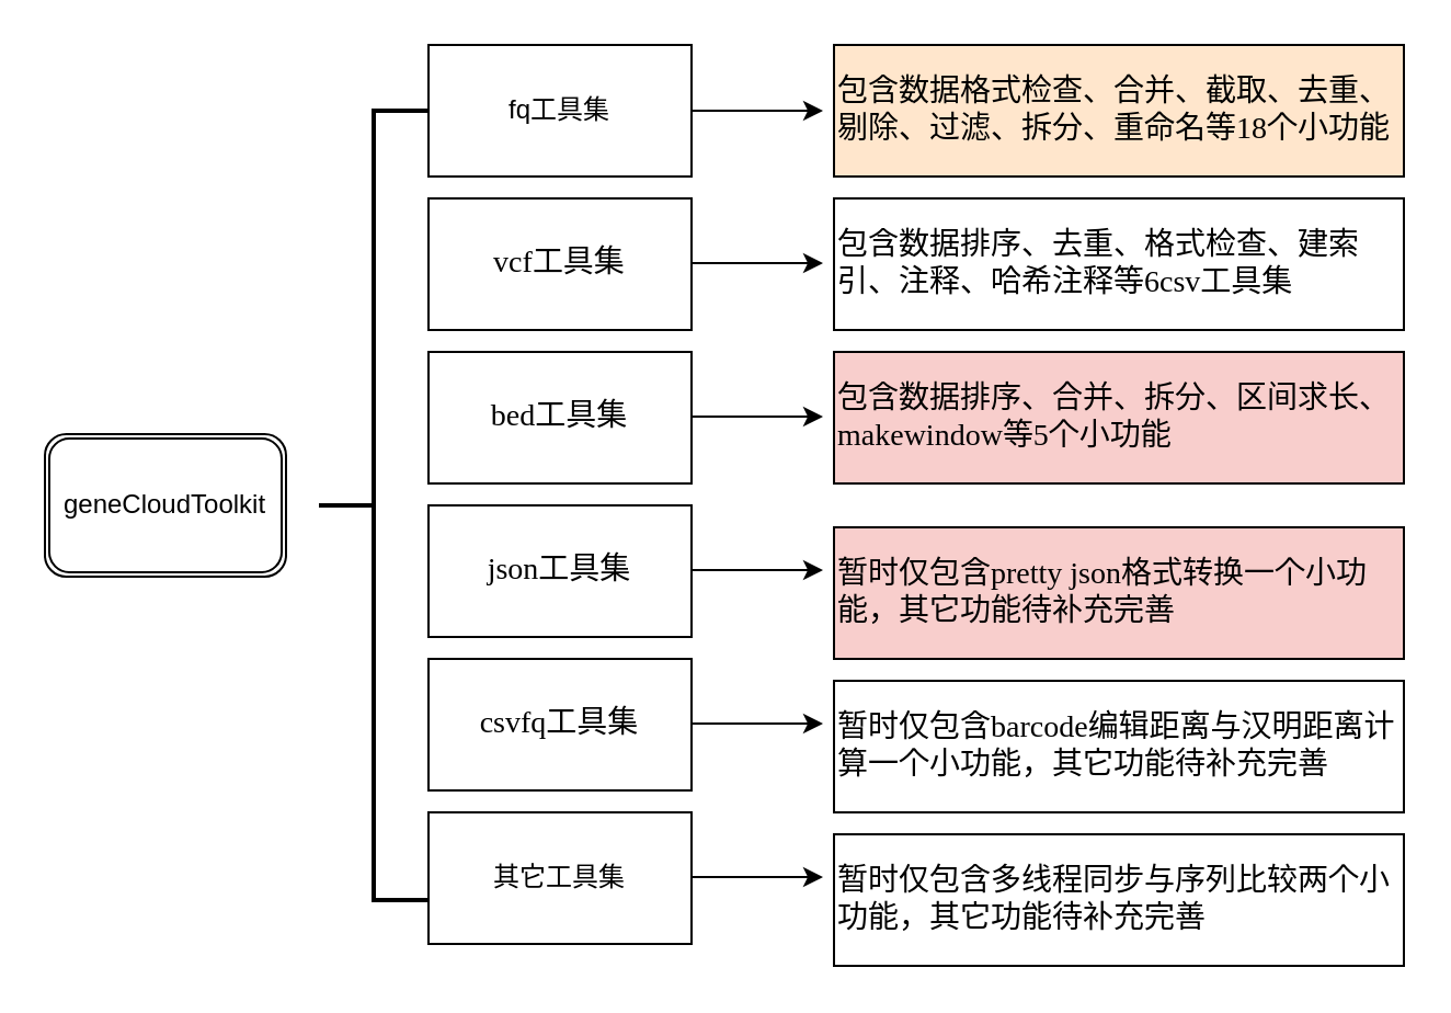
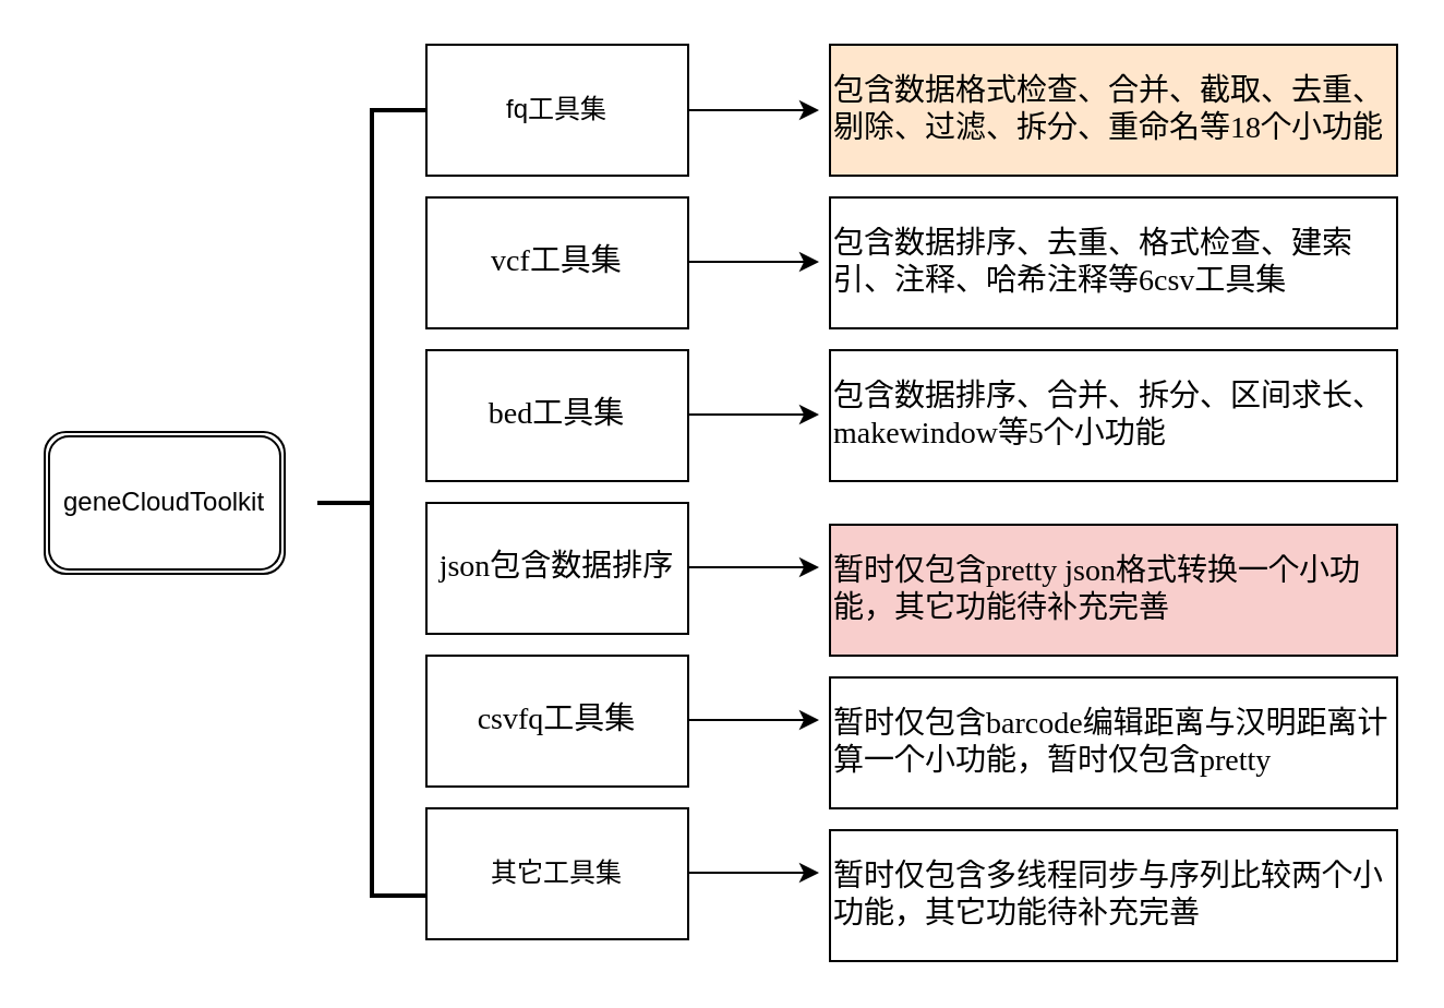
- <mxCell id="18" value="&lt;p class=&quot;MsoNormal&quot;&gt;&lt;span style=&quot;font-family: 微软雅黑; font-size: 10.5pt;&quot;&gt;&lt;font face=&quot;微软雅黑&quot;&gt;包含数据排序、合并、拆分、区间求长、makewindow&lt;/font&gt;&lt;font face=&quot;微软雅黑&quot;&gt;等5个小功能&lt;/font&gt;&lt;/span&gt;&lt;/p&gt;" style="rounded=0;whiteSpace=wrap;html=1;align=left;fillColor=#f8cecc;" parent="1" vertex="1"><mxGeometry x="380" y="160" width="260" height="60" as="geometry" /></mxCell>
+ <mxCell id="18" value="&lt;p class=&quot;MsoNormal&quot;&gt;&lt;span style=&quot;font-family: 微软雅黑; font-size: 10.5pt;&quot;&gt;&lt;font face=&quot;微软雅黑&quot;&gt;包含数据排序、合并、拆分、区间求长、makewindow&lt;/font&gt;&lt;font face=&quot;微软雅黑&quot;&gt;等5个小功能&lt;/font&gt;&lt;/span&gt;&lt;/p&gt;" style="rounded=0;whiteSpace=wrap;html=1;align=left;" parent="1" vertex="1"><mxGeometry x="380" y="160" width="260" height="60" as="geometry" /></mxCell>
- <mxCell id="6" value="&lt;p class=&quot;MsoNormal&quot;&gt;&lt;span style=&quot;font-family: 微软雅黑; font-size: 10.5pt;&quot;&gt;&lt;font face=&quot;Tahoma&quot;&gt;json&lt;/font&gt;&lt;font face=&quot;微软雅黑&quot;&gt;工具集&lt;/font&gt;&lt;/span&gt;&lt;/p&gt;" style="rounded=0;whiteSpace=wrap;html=1;" parent="1" vertex="1"><mxGeometry x="195" y="230" width="120" height="60" as="geometry" /></mxCell>
+ <mxCell id="6" value="&lt;p class=&quot;MsoNormal&quot;&gt;&lt;span style=&quot;font-family: 微软雅黑; font-size: 10.5pt;&quot;&gt;&lt;font face=&quot;Tahoma&quot;&gt;json&lt;/font&gt;&lt;font face=&quot;微软雅黑&quot;&gt;包含数据排序&lt;/font&gt;&lt;/span&gt;&lt;/p&gt;" style="rounded=0;whiteSpace=wrap;html=1;" parent="1" vertex="1"><mxGeometry x="195" y="230" width="120" height="60" as="geometry" /></mxCell>
- <mxCell id="20" value="&lt;p class=&quot;MsoNormal&quot;&gt;&lt;span style=&quot;font-size: 10.5pt;&quot;&gt;&lt;font style=&quot;font-family: 微软雅黑;&quot; face=&quot;微软雅黑&quot;&gt;暂时仅包含&lt;/font&gt;&lt;font face=&quot;Tahoma&quot; style=&quot;&quot;&gt;barcode&lt;/font&gt;&lt;/span&gt;&lt;span style=&quot;font-family: 微软雅黑; font-size: 10.5pt; background-color: initial;&quot;&gt;编辑距离与汉明距离计算&lt;/span&gt;&lt;font style=&quot;background-color: initial; font-family: 微软雅黑; font-size: 10.5pt;&quot; face=&quot;微软雅黑&quot;&gt;一个小&lt;/font&gt;&lt;span style=&quot;background-color: initial; font-family: 微软雅黑; font-size: 10.5pt;&quot;&gt;功能，其它功能待补充完善&lt;/span&gt;&lt;/p&gt;" style="rounded=0;whiteSpace=wrap;html=1;align=left;" parent="1" vertex="1"><mxGeometry x="380" y="310" width="260" height="60" as="geometry" /></mxCell>
+ <mxCell id="20" value="&lt;p class=&quot;MsoNormal&quot;&gt;&lt;span style=&quot;font-size: 10.5pt;&quot;&gt;&lt;font style=&quot;font-family: 微软雅黑;&quot; face=&quot;微软雅黑&quot;&gt;暂时仅包含&lt;/font&gt;&lt;font face=&quot;Tahoma&quot; style=&quot;&quot;&gt;barcode&lt;/font&gt;&lt;/span&gt;&lt;span style=&quot;font-family: 微软雅黑; font-size: 10.5pt; background-color: initial;&quot;&gt;编辑距离与汉明距离计算&lt;/span&gt;&lt;font style=&quot;background-color: initial; font-family: 微软雅黑; font-size: 10.5pt;&quot; face=&quot;微软雅黑&quot;&gt;一个小&lt;/font&gt;&lt;span style=&quot;background-color: initial; font-family: 微软雅黑; font-size: 10.5pt;&quot;&gt;功能，暂时仅包含pretty&lt;/span&gt;&lt;/p&gt;" style="rounded=0;whiteSpace=wrap;html=1;align=left;" parent="1" vertex="1"><mxGeometry x="380" y="310" width="260" height="60" as="geometry" /></mxCell>
